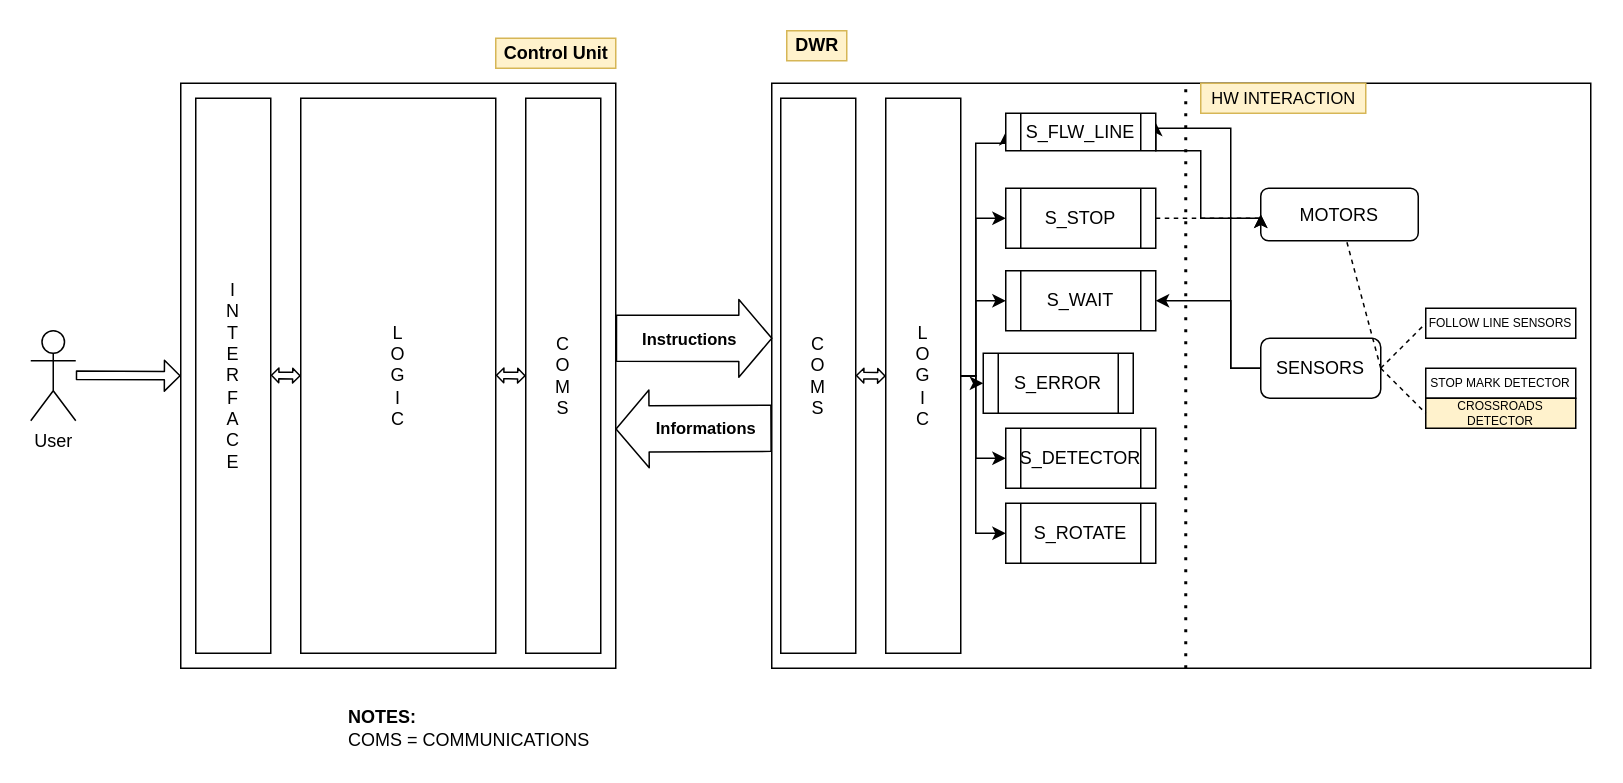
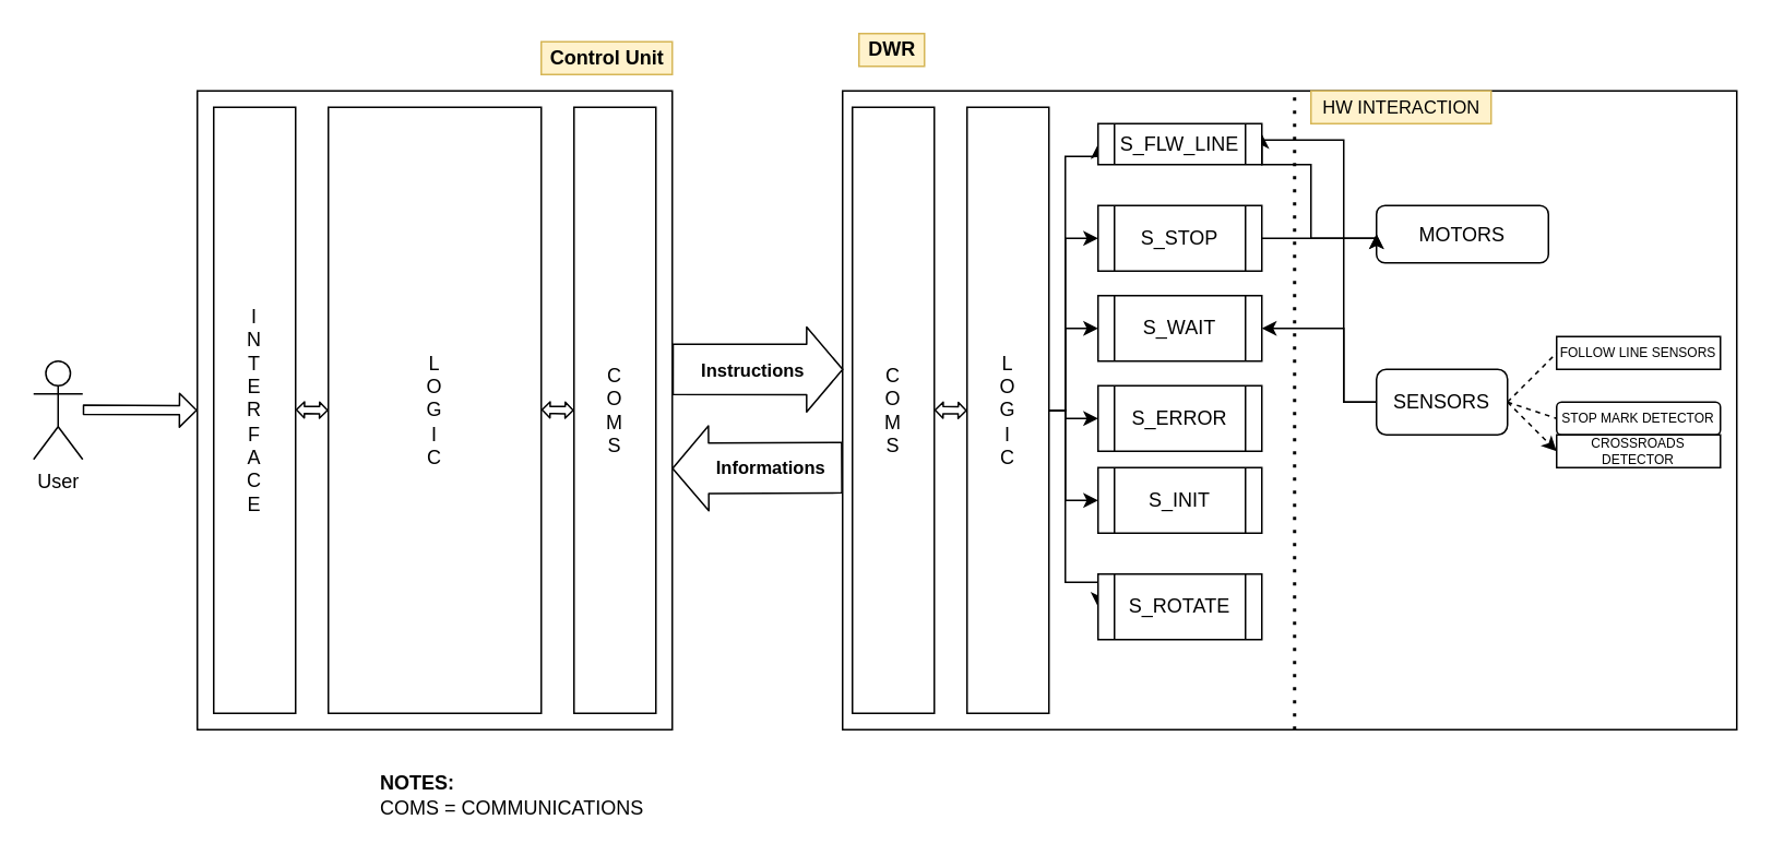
- <mxCell id="27" style="edgeStyle=orthogonalEdgeStyle;rounded=0;orthogonalLoop=1;jettySize=auto;html=1;exitX=1;exitY=0.5;exitDx=0;exitDy=0;entryX=0;entryY=0.5;entryDx=0;entryDy=0;dashed=1;" parent="1" source="28" target="16" edge="1"><mxGeometry relative="1" as="geometry"><Array as="points"><mxPoint x="780" y="145" /><mxPoint x="780" y="145" /></Array></mxGeometry></mxCell>
+ <mxCell id="27" style="edgeStyle=orthogonalEdgeStyle;rounded=0;orthogonalLoop=1;jettySize=auto;html=1;exitX=1;exitY=0.5;exitDx=0;exitDy=0;entryX=0;entryY=0.5;entryDx=0;entryDy=0;" parent="1" source="28" target="16" edge="1"><mxGeometry relative="1" as="geometry"><Array as="points"><mxPoint x="780" y="145" /><mxPoint x="780" y="145" /></Array></mxGeometry></mxCell>
- <mxCell id="39" value="" style="endArrow=none;dashed=1;html=1;fontSize=8;exitX=1;exitY=0.5;exitDx=0;exitDy=0;" parent="1" source="18" target="16" edge="1"><mxGeometry width="50" height="50" relative="1" as="geometry"><mxPoint x="930" y="255" as="sourcePoint" /><mxPoint x="960" y="245" as="targetPoint" /></mxGeometry></mxCell>
+ <mxCell id="39" value="" style="endArrow=none;dashed=1;html=1;fontSize=8;exitX=1;exitY=0.5;exitDx=0;exitDy=0;entryX=0;entryY=0.5;entryDx=0;entryDy=0;" parent="1" source="18" target="35" edge="1"><mxGeometry width="50" height="50" relative="1" as="geometry"><mxPoint x="930" y="255" as="sourcePoint" /><mxPoint x="960" y="245" as="targetPoint" /></mxGeometry></mxCell>
- <mxCell id="34" value="&lt;span&gt;S_ERROR&lt;br&gt;&lt;/span&gt;" style="shape=process;whiteSpace=wrap;html=1;backgroundOutline=1;" parent="1" vertex="1"><mxGeometry x="655" y="235" width="100" height="40" as="geometry" /></mxCell>
+ <mxCell id="34" value="&lt;span&gt;S_ERROR&lt;br&gt;&lt;/span&gt;" style="shape=process;whiteSpace=wrap;html=1;backgroundOutline=1;" parent="1" vertex="1"><mxGeometry x="670" y="235" width="100" height="40" as="geometry" /></mxCell>
- <mxCell id="35" value="STOP MARK DETECTOR" style="rounded=0;whiteSpace=wrap;html=1;fontSize=8;" parent="1" vertex="1"><mxGeometry x="950" y="245" width="100" height="20" as="geometry" /></mxCell>
+ <mxCell id="35" value="STOP MARK DETECTOR" style="whiteSpace=wrap;html=1;fontSize=8;rounded=1;" parent="1" vertex="1"><mxGeometry x="950" y="245" width="100" height="20" as="geometry" /></mxCell>
- <mxCell id="40" value="" style="endArrow=none;dashed=1;html=1;fontSize=8;exitX=1;exitY=0.5;exitDx=0;exitDy=0;entryX=0;entryY=0.5;entryDx=0;entryDy=0;" parent="1" source="18" target="36" edge="1"><mxGeometry width="50" height="50" relative="1" as="geometry"><mxPoint x="930" y="255" as="sourcePoint" /><mxPoint x="960" y="265" as="targetPoint" /></mxGeometry></mxCell>
+ <mxCell id="40" value="" style="endArrow=classic;dashed=1;html=1;fontSize=8;exitX=1;exitY=0.5;exitDx=0;exitDy=0;entryX=0;entryY=0.5;entryDx=0;entryDy=0;" parent="1" source="18" target="36" edge="1"><mxGeometry width="50" height="50" relative="1" as="geometry"><mxPoint x="930" y="255" as="sourcePoint" /><mxPoint x="960" y="265" as="targetPoint" /></mxGeometry></mxCell>
- <mxCell id="36" value="CROSSROADS DETECTOR" style="rounded=0;whiteSpace=wrap;html=1;fontSize=8;fillColor=#fff2cc;" parent="1" vertex="1"><mxGeometry x="950" y="265" width="100" height="20" as="geometry" /></mxCell>
+ <mxCell id="36" value="CROSSROADS DETECTOR" style="rounded=0;whiteSpace=wrap;html=1;fontSize=8;" parent="1" vertex="1"><mxGeometry x="950" y="265" width="100" height="20" as="geometry" /></mxCell>
- <mxCell id="45" value="&lt;span&gt;S_DETECTOR&lt;br&gt;&lt;/span&gt;" style="shape=process;whiteSpace=wrap;html=1;backgroundOutline=1;" parent="1" vertex="1"><mxGeometry x="670" y="285" width="100" height="40" as="geometry" /></mxCell>
+ <mxCell id="45" value="&lt;span&gt;S_INIT&lt;br&gt;&lt;/span&gt;" style="shape=process;whiteSpace=wrap;html=1;backgroundOutline=1;" parent="1" vertex="1"><mxGeometry x="670" y="285" width="100" height="40" as="geometry" /></mxCell>
- <mxCell id="46" value="&lt;span&gt;S_ROTATE&lt;br&gt;&lt;/span&gt;" style="shape=process;whiteSpace=wrap;html=1;backgroundOutline=1;" parent="1" vertex="1"><mxGeometry x="670" y="335" width="100" height="40" as="geometry" /></mxCell>
+ <mxCell id="46" value="&lt;span&gt;S_ROTATE&lt;br&gt;&lt;/span&gt;" style="shape=process;whiteSpace=wrap;html=1;backgroundOutline=1;" parent="1" vertex="1"><mxGeometry x="670" y="350" width="100" height="40" as="geometry" /></mxCell>
